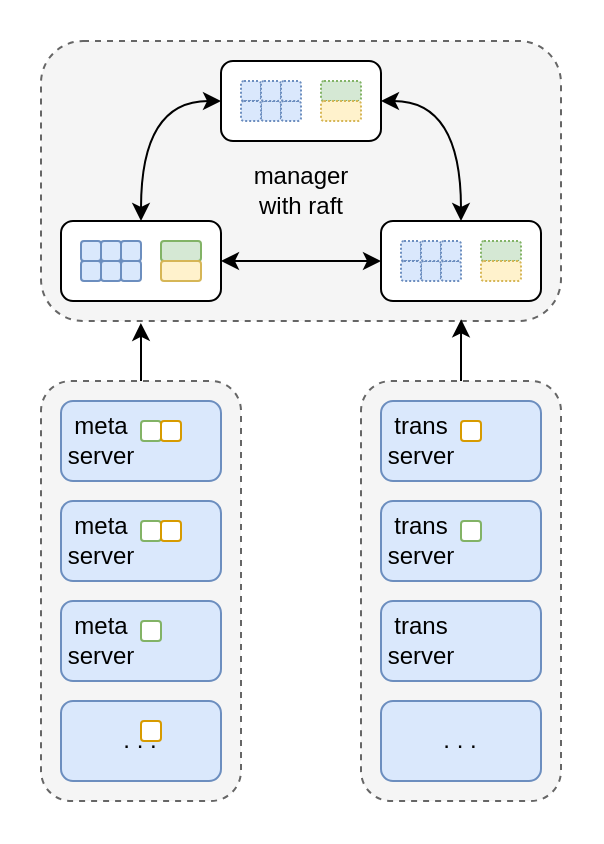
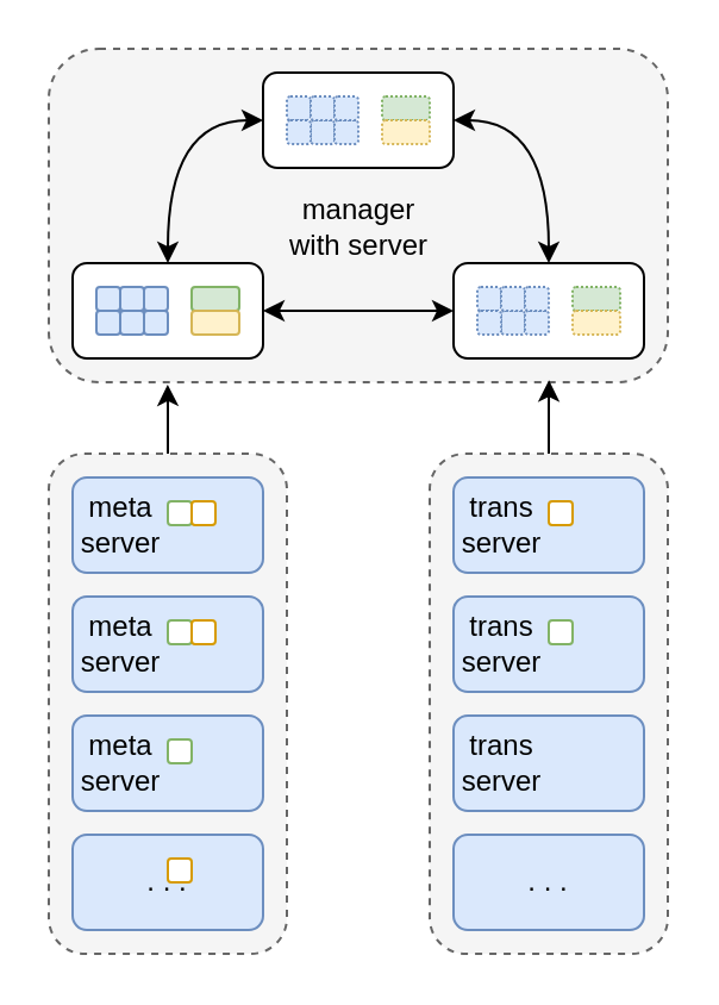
- <mxCell id="40" value="manager&lt;br&gt;with raft" style="text;html=1;align=center;verticalAlign=middle;resizable=0;points=[];autosize=1;strokeColor=none;fillColor=none;" vertex="1" parent="1"><mxGeometry x="115" y="75" width="70" height="40" as="geometry" /></mxCell>
+ <mxCell id="40" value="manager&lt;br&gt;with server" style="text;html=1;align=center;verticalAlign=middle;resizable=0;points=[];autosize=1;strokeColor=none;fillColor=none;" vertex="1" parent="1"><mxGeometry x="115" y="75" width="70" height="40" as="geometry" /></mxCell>
